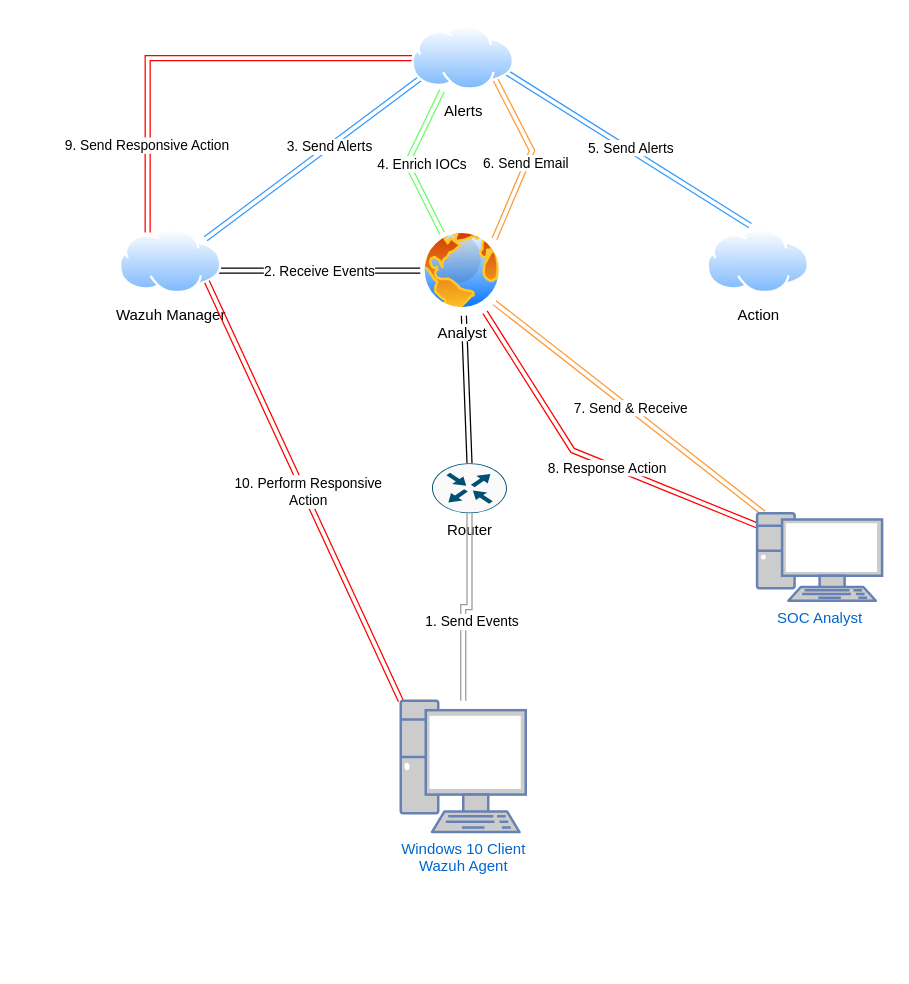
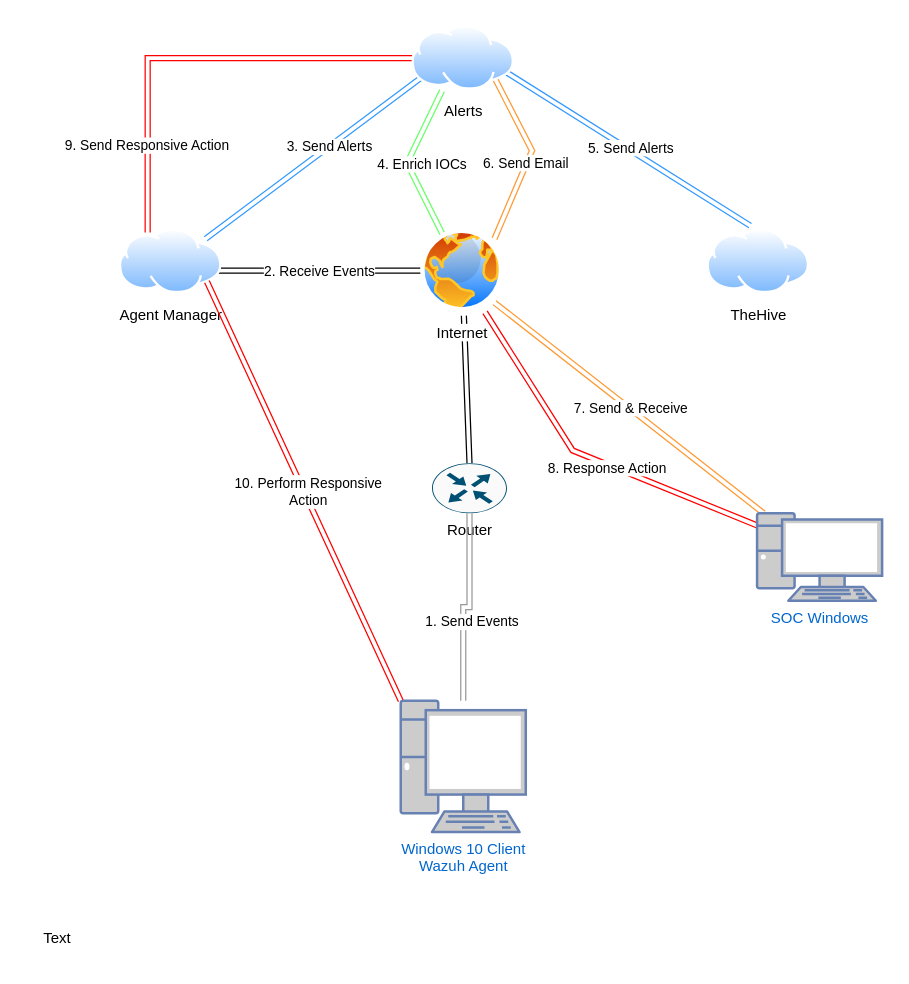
- <mxCell id="23" value="Wazuh Manager" style="image;aspect=fixed;perimeter=ellipsePerimeter;html=1;align=center;shadow=0;dashed=0;spacingTop=3;image=img/lib/active_directory/internet_cloud.svg;" vertex="1" parent="1"><mxGeometry x="95" y="182.75" width="82.14" height="51.75" as="geometry" /></mxCell>
+ <mxCell id="23" value="Agent Manager" style="image;aspect=fixed;perimeter=ellipsePerimeter;html=1;align=center;shadow=0;dashed=0;spacingTop=3;image=img/lib/active_directory/internet_cloud.svg;" vertex="1" parent="1"><mxGeometry x="95" y="182.75" width="82.14" height="51.75" as="geometry" /></mxCell>
- <mxCell id="27" value="Action" style="image;aspect=fixed;perimeter=ellipsePerimeter;html=1;align=center;shadow=0;dashed=0;spacingTop=3;image=img/lib/active_directory/internet_cloud.svg;" vertex="1" parent="1"><mxGeometry x="565" y="182.75" width="82.14" height="51.75" as="geometry" /></mxCell>
+ <mxCell id="27" value="TheHive" style="image;aspect=fixed;perimeter=ellipsePerimeter;html=1;align=center;shadow=0;dashed=0;spacingTop=3;image=img/lib/active_directory/internet_cloud.svg;" vertex="1" parent="1"><mxGeometry x="565" y="182.75" width="82.14" height="51.75" as="geometry" /></mxCell>
- <mxCell id="22" value="Analyst" style="image;aspect=fixed;perimeter=ellipsePerimeter;html=1;align=center;shadow=0;dashed=0;spacingTop=3;image=img/lib/active_directory/internet_globe.svg;" vertex="1" parent="1"><mxGeometry x="336" y="182.75" width="66.5" height="66.5" as="geometry" /></mxCell>
+ <mxCell id="22" value="Internet" style="image;aspect=fixed;perimeter=ellipsePerimeter;html=1;align=center;shadow=0;dashed=0;spacingTop=3;image=img/lib/active_directory/internet_globe.svg;" vertex="1" parent="1"><mxGeometry x="336" y="182.75" width="66.5" height="66.5" as="geometry" /></mxCell>
- <mxCell id="14" value="&lt;div&gt;SOC Analyst&lt;/div&gt;" style="fontColor=#0066CC;verticalAlign=top;verticalLabelPosition=bottom;labelPosition=center;align=center;html=1;outlineConnect=0;fillColor=#CCCCCC;strokeColor=#6881B3;gradientColor=none;gradientDirection=north;strokeWidth=2;shape=mxgraph.networks.pc;" vertex="1" parent="1"><mxGeometry x="605" y="410" width="100" height="70" as="geometry" /></mxCell>
+ <mxCell id="14" value="&lt;div&gt;SOC Windows&lt;/div&gt;" style="fontColor=#0066CC;verticalAlign=top;verticalLabelPosition=bottom;labelPosition=center;align=center;html=1;outlineConnect=0;fillColor=#CCCCCC;strokeColor=#6881B3;gradientColor=none;gradientDirection=north;strokeWidth=2;shape=mxgraph.networks.pc;" vertex="1" parent="1"><mxGeometry x="605" y="410" width="100" height="70" as="geometry" /></mxCell>
+ <mxCell id="30" value="Text" style="text;html=1;align=center;verticalAlign=middle;resizable=0;points=[];autosize=1;strokeColor=none;fillColor=none;" vertex="1" parent="1"><mxGeometry x="20" y="735" width="50" height="30" as="geometry" /></mxCell>
